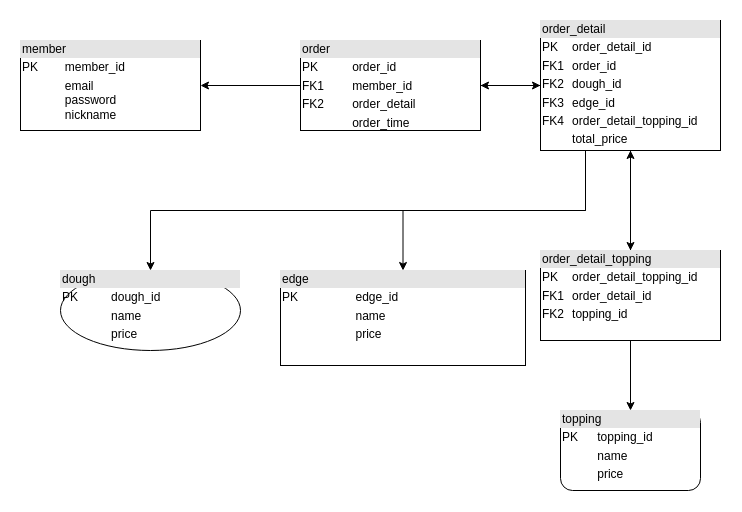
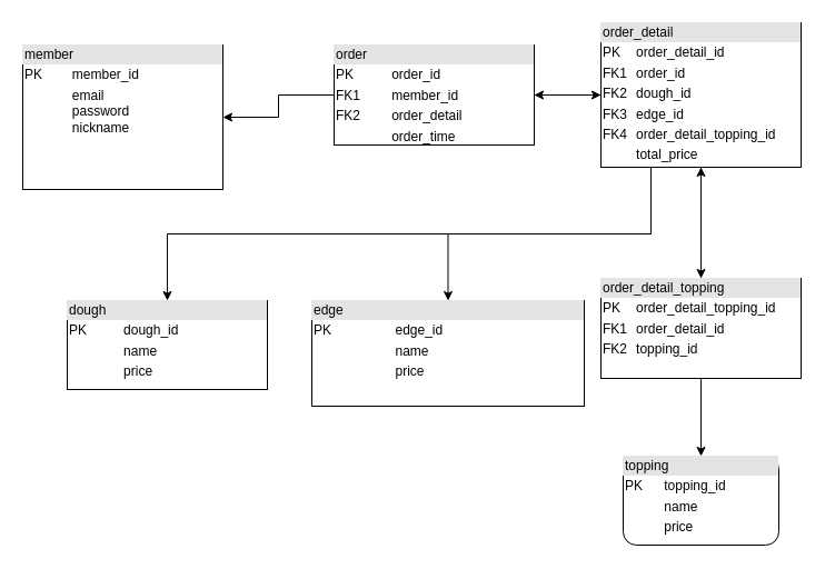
- <mxCell id="2" value="&lt;div style=&quot;box-sizing:border-box;width:100%;background:#e4e4e4;padding:2px;&quot;&gt;member&lt;br&gt;&lt;/div&gt;&lt;table style=&quot;width:100%;font-size:1em;&quot; cellpadding=&quot;2&quot; cellspacing=&quot;0&quot;&gt;&lt;tbody&gt;&lt;tr&gt;&lt;td&gt;PK&lt;/td&gt;&lt;td&gt;member_id&lt;br&gt;&lt;/td&gt;&lt;/tr&gt;&lt;tr&gt;&lt;td&gt;&lt;/td&gt;&lt;td&gt;email&lt;br&gt;password&lt;br&gt;nickname&lt;br&gt;&lt;br&gt;&lt;/td&gt;&lt;/tr&gt;&lt;/tbody&gt;&lt;/table&gt;" style="verticalAlign=top;align=left;overflow=fill;html=1;whiteSpace=wrap;" vertex="1" parent="1"><mxGeometry x="20" y="40" width="180" height="90" as="geometry" /></mxCell>
+ <mxCell id="2" value="&lt;div style=&quot;box-sizing:border-box;width:100%;background:#e4e4e4;padding:2px;&quot;&gt;member&lt;br&gt;&lt;/div&gt;&lt;table style=&quot;width:100%;font-size:1em;&quot; cellpadding=&quot;2&quot; cellspacing=&quot;0&quot;&gt;&lt;tbody&gt;&lt;tr&gt;&lt;td&gt;PK&lt;/td&gt;&lt;td&gt;member_id&lt;br&gt;&lt;/td&gt;&lt;/tr&gt;&lt;tr&gt;&lt;td&gt;&lt;/td&gt;&lt;td&gt;email&lt;br&gt;password&lt;br&gt;nickname&lt;br&gt;&lt;br&gt;&lt;/td&gt;&lt;/tr&gt;&lt;/tbody&gt;&lt;/table&gt;" style="verticalAlign=top;align=left;overflow=fill;html=1;whiteSpace=wrap;" vertex="1" parent="1"><mxGeometry x="20" y="40" width="180" height="130" as="geometry" /></mxCell>
- <mxCell id="11" value="&lt;div style=&quot;box-sizing:border-box;width:100%;background:#e4e4e4;padding:2px;&quot;&gt;dough&lt;/div&gt;&lt;table style=&quot;width:100%;font-size:1em;&quot; cellpadding=&quot;2&quot; cellspacing=&quot;0&quot;&gt;&lt;tbody&gt;&lt;tr&gt;&lt;td&gt;PK&lt;/td&gt;&lt;td&gt;dough_id&lt;/td&gt;&lt;/tr&gt;&lt;tr&gt;&lt;td&gt;&lt;/td&gt;&lt;td&gt;name&lt;/td&gt;&lt;/tr&gt;&lt;tr&gt;&lt;td&gt;&lt;br&gt;&lt;/td&gt;&lt;td&gt;price&lt;/td&gt;&lt;/tr&gt;&lt;/tbody&gt;&lt;/table&gt;" style="ellipse;verticalAlign=top;align=left;overflow=fill;html=1;whiteSpace=wrap;" vertex="1" parent="1"><mxGeometry x="60" y="270" width="180" height="80" as="geometry" /></mxCell>
+ <mxCell id="11" value="&lt;div style=&quot;box-sizing:border-box;width:100%;background:#e4e4e4;padding:2px;&quot;&gt;dough&lt;/div&gt;&lt;table style=&quot;width:100%;font-size:1em;&quot; cellpadding=&quot;2&quot; cellspacing=&quot;0&quot;&gt;&lt;tbody&gt;&lt;tr&gt;&lt;td&gt;PK&lt;/td&gt;&lt;td&gt;dough_id&lt;/td&gt;&lt;/tr&gt;&lt;tr&gt;&lt;td&gt;&lt;/td&gt;&lt;td&gt;name&lt;/td&gt;&lt;/tr&gt;&lt;tr&gt;&lt;td&gt;&lt;br&gt;&lt;/td&gt;&lt;td&gt;price&lt;/td&gt;&lt;/tr&gt;&lt;/tbody&gt;&lt;/table&gt;" style="verticalAlign=top;align=left;overflow=fill;html=1;whiteSpace=wrap;" vertex="1" parent="1"><mxGeometry x="60" y="270" width="180" height="80" as="geometry" /></mxCell>
